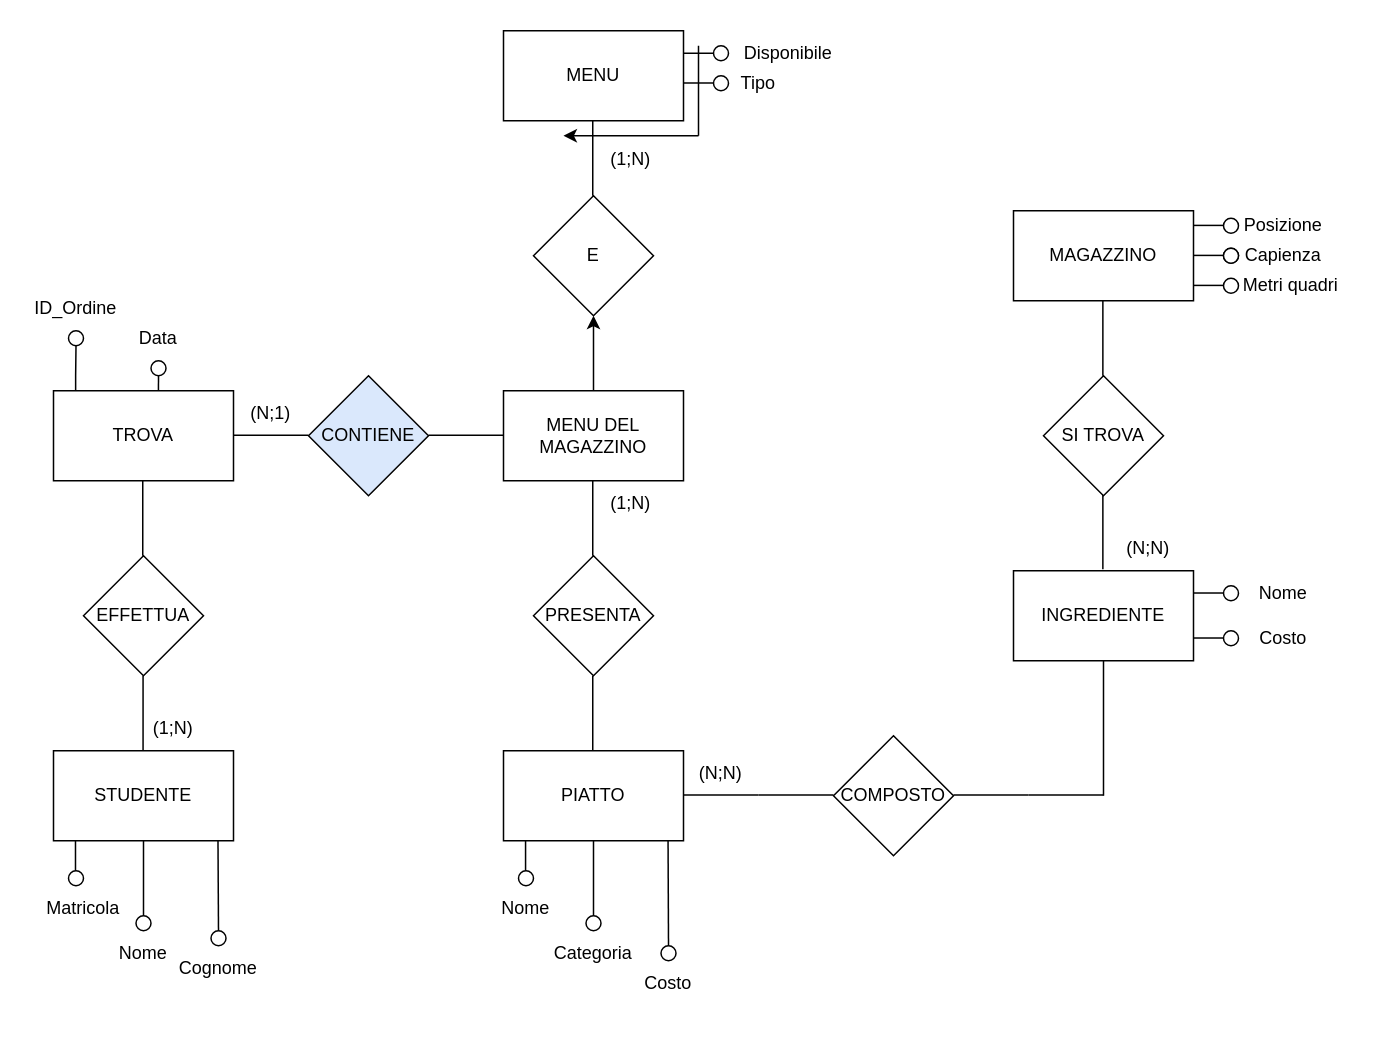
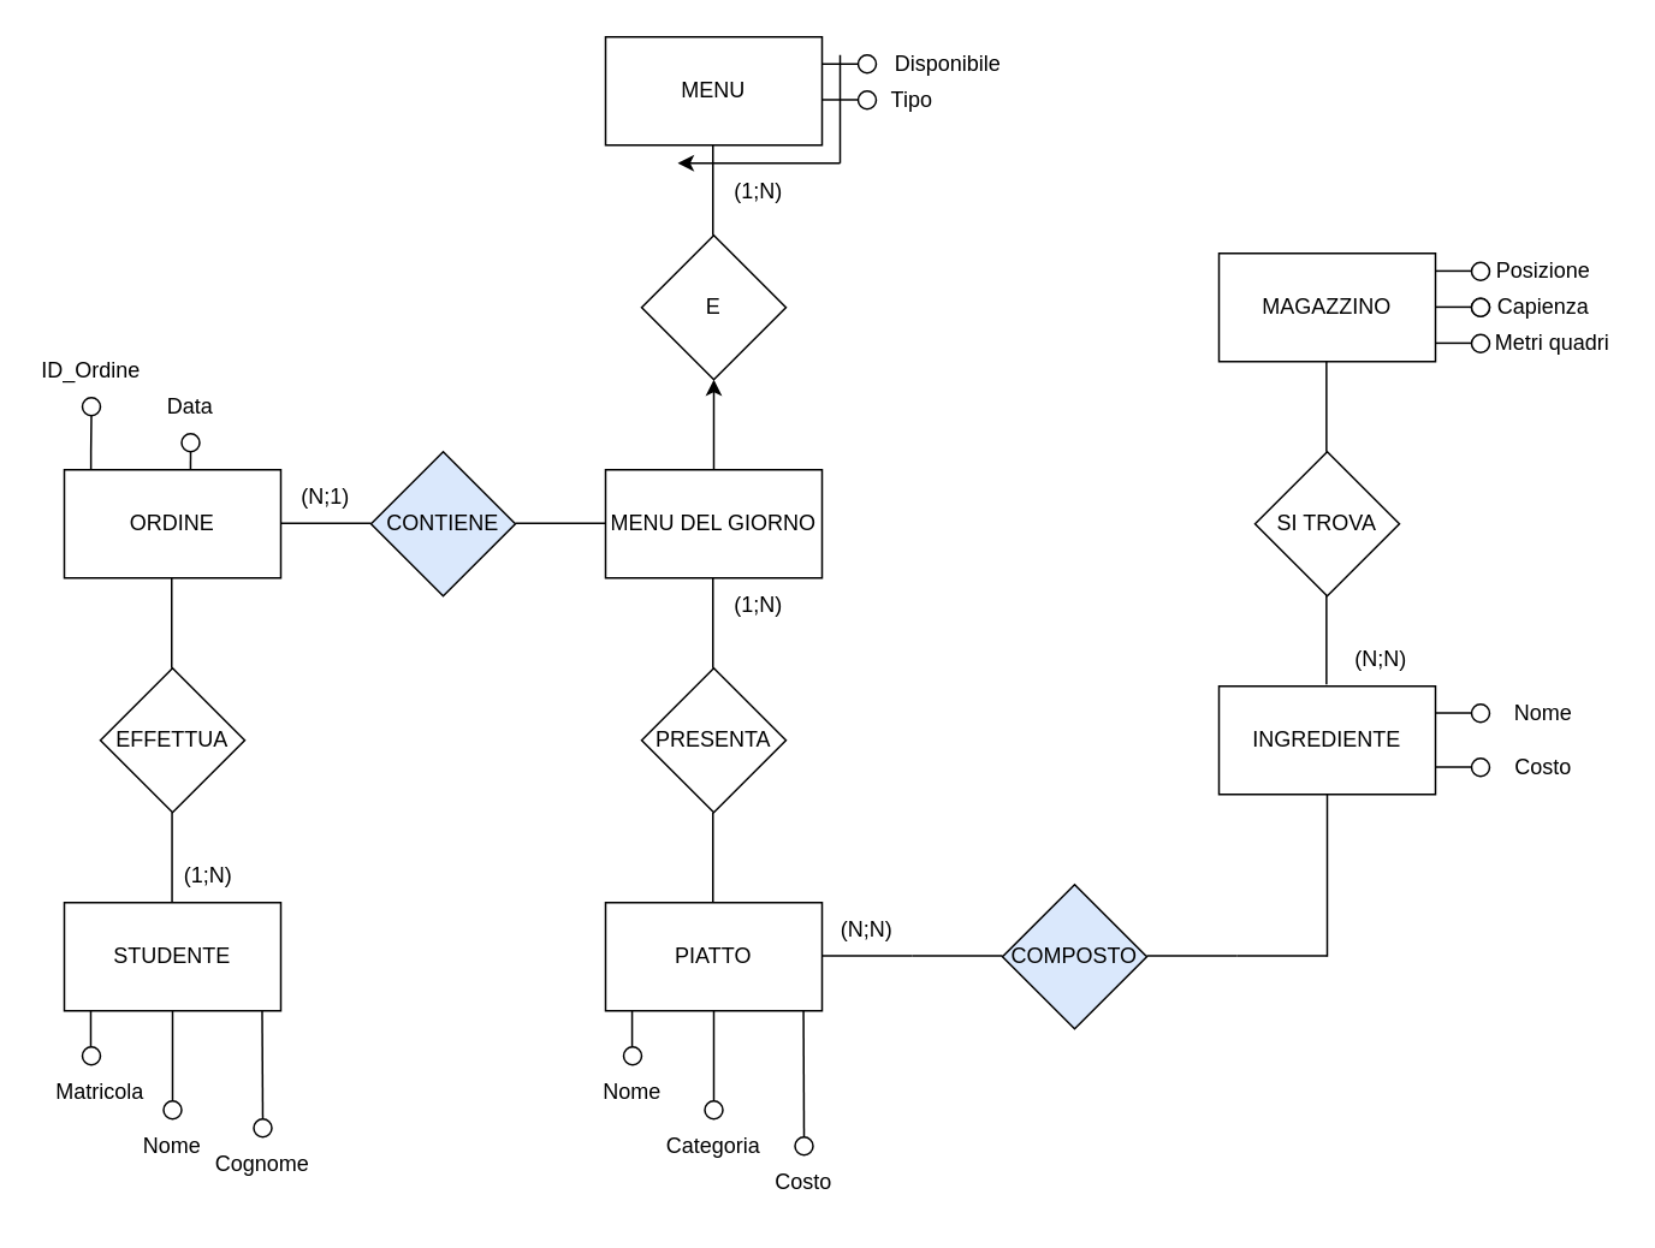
- <mxCell id="18" value="TROVA" style="rounded=0;whiteSpace=wrap;html=1;" parent="1" vertex="1"><mxGeometry x="35" y="260" width="120" height="60" as="geometry" /></mxCell>
+ <mxCell id="18" value="ORDINE" style="rounded=0;whiteSpace=wrap;html=1;" parent="1" vertex="1"><mxGeometry x="35" y="260" width="120" height="60" as="geometry" /></mxCell>
- <mxCell id="2" value="MENU DEL MAGAZZINO" style="rounded=0;whiteSpace=wrap;html=1;" parent="1" vertex="1"><mxGeometry x="335" y="260" width="120" height="60" as="geometry" /></mxCell>
+ <mxCell id="2" value="MENU DEL GIORNO" style="rounded=0;whiteSpace=wrap;html=1;" parent="1" vertex="1"><mxGeometry x="335" y="260" width="120" height="60" as="geometry" /></mxCell>
- <mxCell id="27" value="COMPOSTO" style="rhombus;whiteSpace=wrap;html=1;" parent="1" vertex="1"><mxGeometry x="555" y="490" width="80" height="80" as="geometry" /></mxCell>
+ <mxCell id="27" value="COMPOSTO" style="rhombus;whiteSpace=wrap;html=1;fillColor=#dae8fc;" parent="1" vertex="1"><mxGeometry x="555" y="490" width="80" height="80" as="geometry" /></mxCell>
